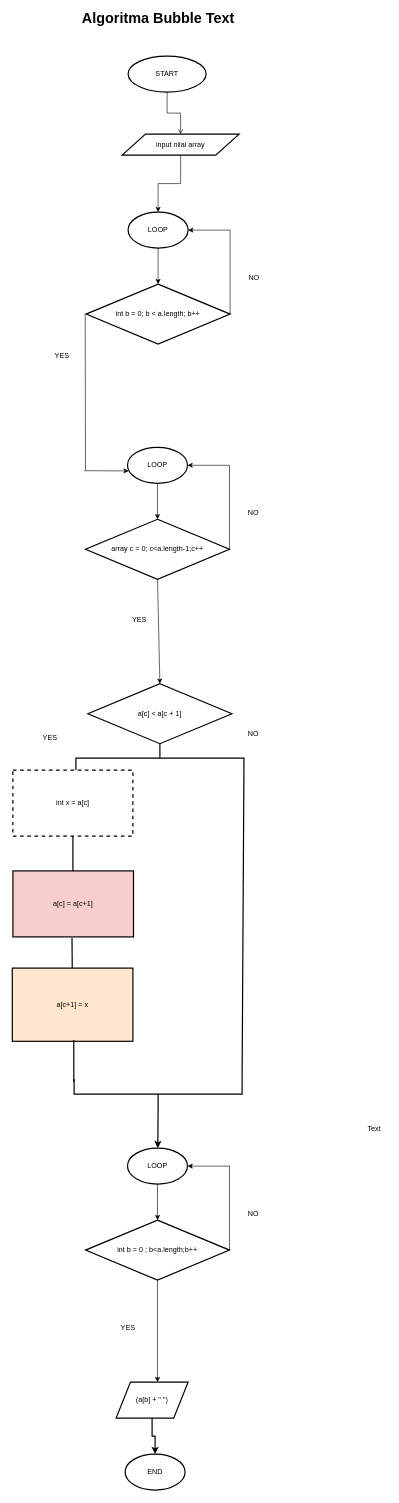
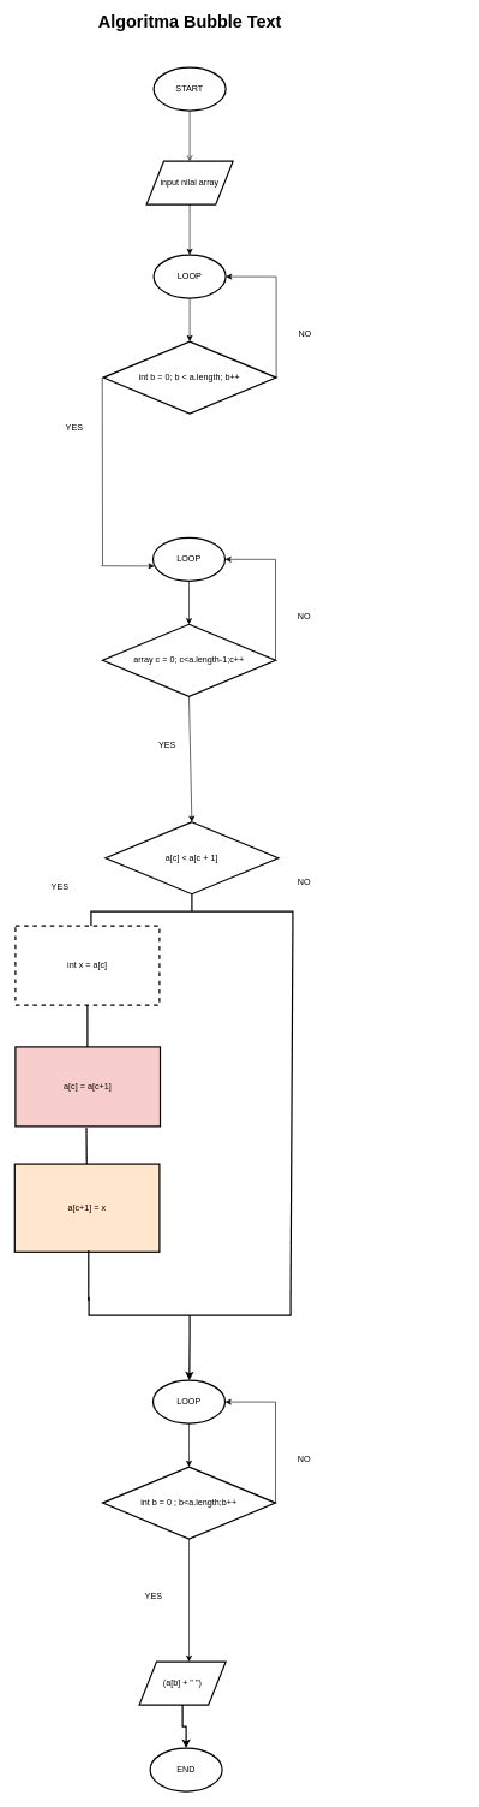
- <mxCell id="3" value="START" style="strokeWidth=2;html=1;shape=mxgraph.flowchart.start_1;whiteSpace=wrap;" parent="1" vertex="1"><mxGeometry x="213" y="93" width="130" height="60" as="geometry" /></mxCell>
+ <mxCell id="3" value="START" style="strokeWidth=2;html=1;shape=mxgraph.flowchart.start_1;whiteSpace=wrap;" parent="1" vertex="1"><mxGeometry x="213" y="93" width="100" height="60" as="geometry" /></mxCell>
- <mxCell id="5" value="input nilai array" style="shape=parallelogram;perimeter=parallelogramPerimeter;whiteSpace=wrap;html=1;strokeWidth=2;" parent="1" vertex="1"><mxGeometry x="203" y="223" width="195" height="35" as="geometry" /></mxCell>
+ <mxCell id="5" value="input nilai array" style="shape=parallelogram;perimeter=parallelogramPerimeter;whiteSpace=wrap;html=1;strokeWidth=2;" parent="1" vertex="1"><mxGeometry x="203" y="223" width="120" height="60" as="geometry" /></mxCell>
- <mxCell id="41" value="Text" style="text;html=1;align=center;verticalAlign=middle;resizable=0;points=[];autosize=1;" parent="1" vertex="1"><mxGeometry x="602.5" y="1871" width="40" height="20" as="geometry" /></mxCell>
